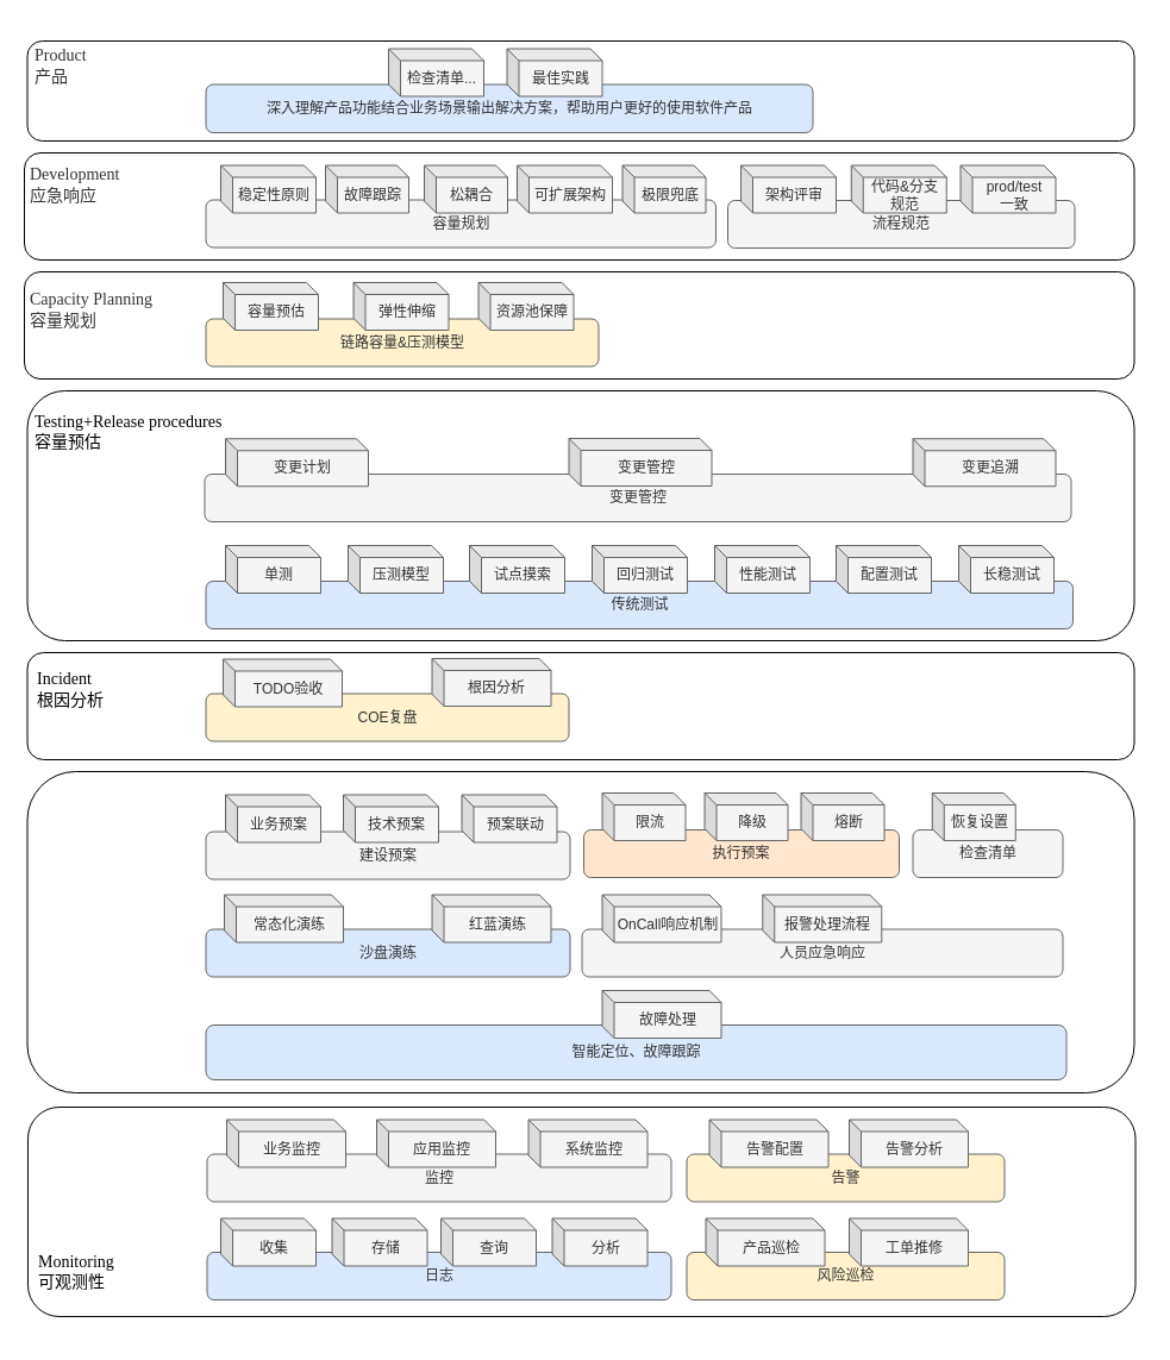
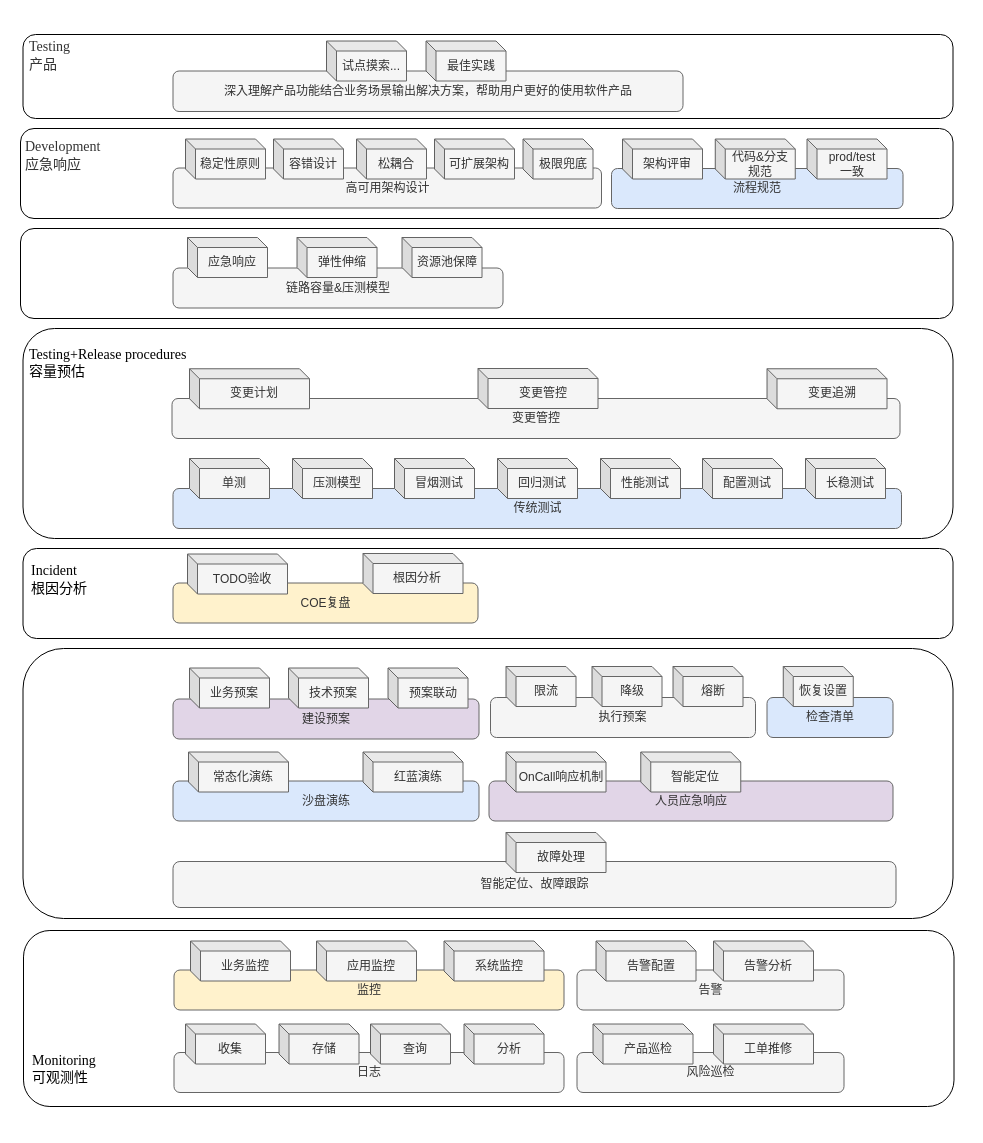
- <mxCell id="13" value="&lt;span style=&quot;color: rgb(51 , 51 , 51) ; font-size: 14px ; background-color: rgb(255 , 255 , 255)&quot;&gt;&lt;font face=&quot;Comic Sans MS&quot;&gt;Product&lt;br&gt;产品&lt;br&gt;&lt;/font&gt;&lt;/span&gt;" style="text;html=1;strokeColor=none;fillColor=none;align=left;verticalAlign=middle;whiteSpace=wrap;rounded=0;shadow=1;glass=1;" vertex="1" parent="1"><mxGeometry x="27" y="29.5" width="77" height="50" as="geometry" /></mxCell>
+ <mxCell id="13" value="&lt;span style=&quot;color: rgb(51 , 51 , 51) ; font-size: 14px ; background-color: rgb(255 , 255 , 255)&quot;&gt;&lt;font face=&quot;Comic Sans MS&quot;&gt;Testing&lt;br&gt;产品&lt;br&gt;&lt;/font&gt;&lt;/span&gt;" style="text;html=1;strokeColor=none;fillColor=none;align=left;verticalAlign=middle;whiteSpace=wrap;rounded=0;shadow=1;glass=1;" vertex="1" parent="1"><mxGeometry x="27" y="29.5" width="77" height="50" as="geometry" /></mxCell>
- <mxCell id="15" value="检查清单..." style="shape=cube;whiteSpace=wrap;html=1;boundedLbl=1;backgroundOutline=1;darkOpacity=0.05;darkOpacity2=0.1;shadow=0;glass=0;size=10;strokeColor=#666666;fillColor=#f5f5f5;fontColor=#333333;" vertex="1" parent="1"><mxGeometry x="326" y="40.5" width="80" height="40" as="geometry" /></mxCell>
+ <mxCell id="15" value="试点摸索..." style="shape=cube;whiteSpace=wrap;html=1;boundedLbl=1;backgroundOutline=1;darkOpacity=0.05;darkOpacity2=0.1;shadow=0;glass=0;size=10;strokeColor=#666666;fillColor=#f5f5f5;fontColor=#333333;" vertex="1" parent="1"><mxGeometry x="326" y="40.5" width="80" height="40" as="geometry" /></mxCell>
- <mxCell id="14" value="&lt;p&gt;深入理解产品功能结合业务场景输出解决方案，帮助用户更好的使用软件产品&lt;/p&gt;" style="rounded=1;whiteSpace=wrap;html=1;shadow=0;glass=0;fillColor=#dae8fc;strokeColor=#666666;fontColor=#333333;" vertex="1" parent="1"><mxGeometry x="172.5" y="70.5" width="510" height="40.5" as="geometry" /></mxCell>
+ <mxCell id="14" value="&lt;p&gt;深入理解产品功能结合业务场景输出解决方案，帮助用户更好的使用软件产品&lt;/p&gt;" style="rounded=1;whiteSpace=wrap;html=1;shadow=0;glass=0;fillColor=#f5f5f5;strokeColor=#666666;fontColor=#333333;" vertex="1" parent="1"><mxGeometry x="172.5" y="70.5" width="510" height="40.5" as="geometry" /></mxCell>
- <mxCell id="11" value="故障跟踪" style="shape=cube;whiteSpace=wrap;html=1;boundedLbl=1;backgroundOutline=1;darkOpacity=0.05;darkOpacity2=0.1;shadow=0;glass=0;size=10;fillColor=#f5f5f5;strokeColor=#666666;fontColor=#333333;" vertex="1" parent="1"><mxGeometry x="273" y="138.5" width="70" height="40" as="geometry" /></mxCell>
+ <mxCell id="11" value="容错设计" style="shape=cube;whiteSpace=wrap;html=1;boundedLbl=1;backgroundOutline=1;darkOpacity=0.05;darkOpacity2=0.1;shadow=0;glass=0;size=10;fillColor=#f5f5f5;strokeColor=#666666;fontColor=#333333;" vertex="1" parent="1"><mxGeometry x="273" y="138.5" width="70" height="40" as="geometry" /></mxCell>
- <mxCell id="10" value="容量规划" style="rounded=1;whiteSpace=wrap;html=1;shadow=0;glass=0;fillColor=#f5f5f5;strokeColor=#666666;fontColor=#333333;" vertex="1" parent="1"><mxGeometry x="172.5" y="167.5" width="428.5" height="40" as="geometry" /></mxCell>
+ <mxCell id="10" value="高可用架构设计" style="rounded=1;whiteSpace=wrap;html=1;shadow=0;glass=0;fillColor=#f5f5f5;strokeColor=#666666;fontColor=#333333;" vertex="1" parent="1"><mxGeometry x="172.5" y="167.5" width="428.5" height="40" as="geometry" /></mxCell>
- <mxCell id="3" value="流程规范" style="rounded=1;whiteSpace=wrap;html=1;shadow=0;glass=0;fillColor=#f5f5f5;strokeColor=#666666;fontColor=#333333;" vertex="1" parent="1"><mxGeometry x="611" y="168" width="291.5" height="40" as="geometry" /></mxCell>
+ <mxCell id="3" value="流程规范" style="rounded=1;whiteSpace=wrap;html=1;shadow=0;glass=0;fillColor=#dae8fc;strokeColor=#666666;fontColor=#333333;" vertex="1" parent="1"><mxGeometry x="611" y="168" width="291.5" height="40" as="geometry" /></mxCell>
- <mxCell id="5" value="&lt;span style=&quot;color: rgb(51 , 51 , 51) ; font-size: 14px ; background-color: rgb(255 , 255 , 255)&quot;&gt;&lt;font face=&quot;Comic Sans MS&quot;&gt;Capacity Planning&lt;br&gt;容量规划&lt;br&gt;&lt;/font&gt;&lt;/span&gt;" style="text;html=1;strokeColor=none;fillColor=none;align=left;verticalAlign=middle;whiteSpace=wrap;rounded=0;shadow=1;glass=1;" vertex="1" parent="1"><mxGeometry x="23" y="237" width="130" height="46.5" as="geometry" /></mxCell>
- <mxCell id="7" value="容量预估" style="shape=cube;whiteSpace=wrap;html=1;boundedLbl=1;backgroundOutline=1;darkOpacity=0.05;darkOpacity2=0.1;shadow=0;glass=0;size=10;fillColor=#f5f5f5;strokeColor=#666666;fontColor=#333333;" vertex="1" parent="1"><mxGeometry x="187" y="237" width="80" height="40" as="geometry" /></mxCell>
+ <mxCell id="7" value="应急响应" style="shape=cube;whiteSpace=wrap;html=1;boundedLbl=1;backgroundOutline=1;darkOpacity=0.05;darkOpacity2=0.1;shadow=0;glass=0;size=10;fillColor=#f5f5f5;strokeColor=#666666;fontColor=#333333;" vertex="1" parent="1"><mxGeometry x="187" y="237" width="80" height="40" as="geometry" /></mxCell>
- <mxCell id="6" value="链路容量&amp;amp;压测模型" style="rounded=1;whiteSpace=wrap;html=1;shadow=0;glass=0;fillColor=#fff2cc;strokeColor=#666666;fontColor=#333333;" vertex="1" parent="1"><mxGeometry x="172.5" y="267.5" width="330" height="40" as="geometry" /></mxCell>
+ <mxCell id="6" value="链路容量&amp;amp;压测模型" style="rounded=1;whiteSpace=wrap;html=1;shadow=0;glass=0;fillColor=#f5f5f5;strokeColor=#666666;fontColor=#333333;" vertex="1" parent="1"><mxGeometry x="172.5" y="267.5" width="330" height="40" as="geometry" /></mxCell>
- <mxCell id="57" value="试点摸索" style="shape=cube;whiteSpace=wrap;html=1;boundedLbl=1;backgroundOutline=1;darkOpacity=0.05;darkOpacity2=0.1;shadow=0;glass=0;size=10;fillColor=#f5f5f5;strokeColor=#666666;fontColor=#333333;" vertex="1" parent="1"><mxGeometry x="394" y="458" width="80" height="40" as="geometry" /></mxCell>
+ <mxCell id="57" value="冒烟测试" style="shape=cube;whiteSpace=wrap;html=1;boundedLbl=1;backgroundOutline=1;darkOpacity=0.05;darkOpacity2=0.1;shadow=0;glass=0;size=10;fillColor=#f5f5f5;strokeColor=#666666;fontColor=#333333;" vertex="1" parent="1"><mxGeometry x="394" y="458" width="80" height="40" as="geometry" /></mxCell>
- <mxCell id="68" value="执行预案" style="rounded=1;whiteSpace=wrap;html=1;shadow=0;glass=0;fillColor=#ffe6cc;strokeColor=#666666;fontColor=#333333;" vertex="1" parent="1"><mxGeometry x="490" y="697" width="265" height="40" as="geometry" /></mxCell>
+ <mxCell id="68" value="执行预案" style="rounded=1;whiteSpace=wrap;html=1;shadow=0;glass=0;fillColor=#f5f5f5;strokeColor=#666666;fontColor=#333333;" vertex="1" parent="1"><mxGeometry x="490" y="697" width="265" height="40" as="geometry" /></mxCell>
- <mxCell id="67" value="检查清单" style="rounded=1;whiteSpace=wrap;html=1;shadow=0;glass=0;fontColor=#333333;strokeColor=#666666;fillColor=#f5f5f5;" vertex="1" parent="1"><mxGeometry x="766.5" y="697" width="126" height="40" as="geometry" /></mxCell>
+ <mxCell id="67" value="检查清单" style="rounded=1;whiteSpace=wrap;html=1;shadow=0;glass=0;fontColor=#333333;strokeColor=#666666;fillColor=#dae8fc;" vertex="1" parent="1"><mxGeometry x="766.5" y="697" width="126" height="40" as="geometry" /></mxCell>
- <mxCell id="22" value="建设预案" style="rounded=1;whiteSpace=wrap;html=1;shadow=0;glass=0;fillColor=#f5f5f5;strokeColor=#666666;fontColor=#333333;" vertex="1" parent="1"><mxGeometry x="172.5" y="698.5" width="306" height="40" as="geometry" /></mxCell>
+ <mxCell id="22" value="建设预案" style="rounded=1;whiteSpace=wrap;html=1;shadow=0;glass=0;fillColor=#e1d5e7;strokeColor=#666666;fontColor=#333333;" vertex="1" parent="1"><mxGeometry x="172.5" y="698.5" width="306" height="40" as="geometry" /></mxCell>
- <mxCell id="19" value="报警处理流程" style="shape=cube;whiteSpace=wrap;html=1;boundedLbl=1;backgroundOutline=1;darkOpacity=0.05;darkOpacity2=0.1;shadow=0;glass=0;size=10;fillColor=#f5f5f5;strokeColor=#666666;fontColor=#333333;" vertex="1" parent="1"><mxGeometry x="640.25" y="751.5" width="100" height="40" as="geometry" /></mxCell>
+ <mxCell id="19" value="智能定位" style="shape=cube;whiteSpace=wrap;html=1;boundedLbl=1;backgroundOutline=1;darkOpacity=0.05;darkOpacity2=0.1;shadow=0;glass=0;size=10;fillColor=#f5f5f5;strokeColor=#666666;fontColor=#333333;" vertex="1" parent="1"><mxGeometry x="640.25" y="751.5" width="100" height="40" as="geometry" /></mxCell>
- <mxCell id="17" value="人员应急响应" style="rounded=1;whiteSpace=wrap;html=1;shadow=0;glass=0;fillColor=#f5f5f5;strokeColor=#666666;fontColor=#333333;" vertex="1" parent="1"><mxGeometry x="488.5" y="780.5" width="404" height="40" as="geometry" /></mxCell>
+ <mxCell id="17" value="人员应急响应" style="rounded=1;whiteSpace=wrap;html=1;shadow=0;glass=0;fillColor=#e1d5e7;strokeColor=#666666;fontColor=#333333;" vertex="1" parent="1"><mxGeometry x="488.5" y="780.5" width="404" height="40" as="geometry" /></mxCell>
- <mxCell id="20" value="智能定位、故障跟踪" style="rounded=1;whiteSpace=wrap;html=1;shadow=0;glass=0;fontColor=#333333;strokeColor=#666666;fillColor=#dae8fc;" vertex="1" parent="1"><mxGeometry x="172.5" y="861" width="723" height="46" as="geometry" /></mxCell>
+ <mxCell id="20" value="智能定位、故障跟踪" style="rounded=1;whiteSpace=wrap;html=1;shadow=0;glass=0;fontColor=#333333;strokeColor=#666666;fillColor=#f5f5f5;" vertex="1" parent="1"><mxGeometry x="172.5" y="861" width="723" height="46" as="geometry" /></mxCell>
- <mxCell id="30" value="监控" style="rounded=1;whiteSpace=wrap;html=1;shadow=0;glass=0;fillColor=#f5f5f5;strokeColor=#666666;fontColor=#333333;" vertex="1" parent="1"><mxGeometry x="173.5" y="969.5" width="390" height="40" as="geometry" /></mxCell>
+ <mxCell id="30" value="监控" style="rounded=1;whiteSpace=wrap;html=1;shadow=0;glass=0;fillColor=#fff2cc;strokeColor=#666666;fontColor=#333333;" vertex="1" parent="1"><mxGeometry x="173.5" y="969.5" width="390" height="40" as="geometry" /></mxCell>
- <mxCell id="74" value="告警" style="rounded=1;whiteSpace=wrap;html=1;shadow=0;glass=0;fillColor=#fff2cc;strokeColor=#666666;fontColor=#333333;" vertex="1" parent="1"><mxGeometry x="576.5" y="969.5" width="267" height="40" as="geometry" /></mxCell>
+ <mxCell id="74" value="告警" style="rounded=1;whiteSpace=wrap;html=1;shadow=0;glass=0;fillColor=#f5f5f5;strokeColor=#666666;fontColor=#333333;" vertex="1" parent="1"><mxGeometry x="576.5" y="969.5" width="267" height="40" as="geometry" /></mxCell>
- <mxCell id="50" value="日志" style="rounded=1;whiteSpace=wrap;html=1;shadow=0;glass=0;fillColor=#dae8fc;strokeColor=#666666;fontColor=#333333;" vertex="1" parent="1"><mxGeometry x="173.5" y="1052" width="390" height="40" as="geometry" /></mxCell>
+ <mxCell id="50" value="日志" style="rounded=1;whiteSpace=wrap;html=1;shadow=0;glass=0;fillColor=#f5f5f5;strokeColor=#666666;fontColor=#333333;" vertex="1" parent="1"><mxGeometry x="173.5" y="1052" width="390" height="40" as="geometry" /></mxCell>
- <mxCell id="31" value="风险巡检" style="rounded=1;whiteSpace=wrap;html=1;shadow=0;glass=0;fillColor=#fff2cc;strokeColor=#666666;fontColor=#333333;" vertex="1" parent="1"><mxGeometry x="576.5" y="1052" width="267" height="40" as="geometry" /></mxCell>
+ <mxCell id="31" value="风险巡检" style="rounded=1;whiteSpace=wrap;html=1;shadow=0;glass=0;fillColor=#f5f5f5;strokeColor=#666666;fontColor=#333333;" vertex="1" parent="1"><mxGeometry x="576.5" y="1052" width="267" height="40" as="geometry" /></mxCell>
